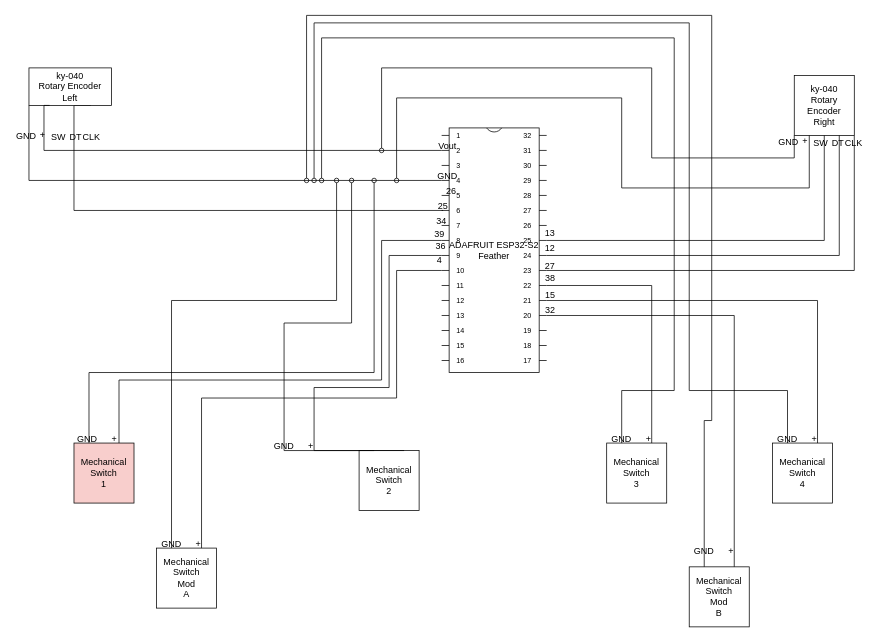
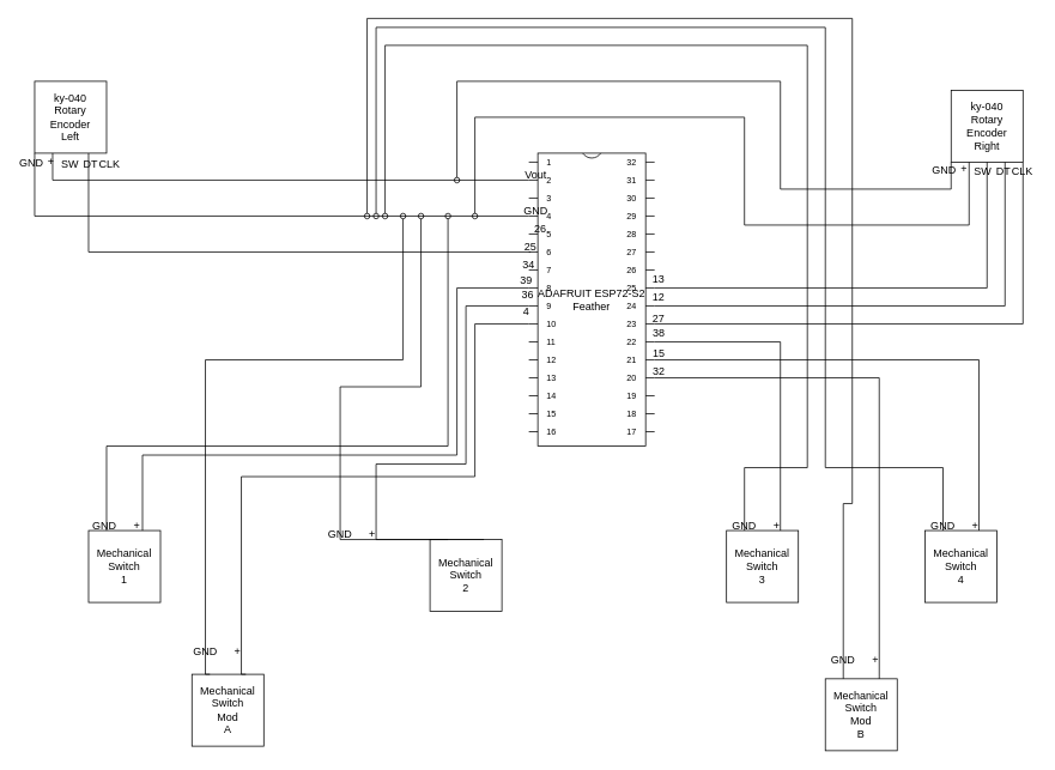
- <mxCell id="5" value="ky-040&lt;br&gt;Rotary Encoder&lt;br&gt;Left" style="whiteSpace=wrap;html=1;aspect=fixed;direction=south;" vertex="1" parent="1"><mxGeometry x="38" y="90" width="110" height="50" as="geometry" /></mxCell>
+ <mxCell id="5" value="ky-040&lt;br&gt;Rotary Encoder&lt;br&gt;Left" style="whiteSpace=wrap;html=1;aspect=fixed;direction=south;" vertex="1" parent="1"><mxGeometry x="38" y="90" width="80" height="80" as="geometry" /></mxCell>
- <mxCell id="3" value="ADAFRUIT ESP32-S2 Feather" style="shadow=0;dashed=0;align=center;html=1;strokeWidth=1;shape=mxgraph.electrical.logic_gates.dual_inline_ic;labelNames=a,b,c,d,e,f,g,h,i,j,k,l,m,n,o,p,q,r,s,t;whiteSpace=wrap;movable=1;resizable=1;rotatable=1;deletable=1;editable=1;locked=0;connectable=1;" vertex="1" parent="1"><mxGeometry x="588" y="170" width="140" height="326" as="geometry" /></mxCell>
+ <mxCell id="3" value="ADAFRUIT ESP72-S2 Feather" style="shadow=0;dashed=0;align=center;html=1;strokeWidth=1;shape=mxgraph.electrical.logic_gates.dual_inline_ic;labelNames=a,b,c,d,e,f,g,h,i,j,k,l,m,n,o,p,q,r,s,t;whiteSpace=wrap;movable=1;resizable=1;rotatable=1;deletable=1;editable=1;locked=0;connectable=1;" vertex="1" parent="1"><mxGeometry x="588" y="170" width="140" height="326" as="geometry" /></mxCell>
- <mxCell id="27" value="Mechanical Switch&lt;br&gt;1" style="whiteSpace=wrap;html=1;aspect=fixed;direction=south;fillColor=#f8cecc;" vertex="1" parent="1"><mxGeometry x="98" y="590" width="80" height="80" as="geometry" /></mxCell>
+ <mxCell id="27" value="Mechanical Switch&lt;br&gt;1" style="whiteSpace=wrap;html=1;aspect=fixed;direction=south;" vertex="1" parent="1"><mxGeometry x="98" y="590" width="80" height="80" as="geometry" /></mxCell>
- <mxCell id="31" value="Mechanical Switch&lt;div&gt;Mod&lt;br&gt;A&lt;/div&gt;" style="whiteSpace=wrap;html=1;aspect=fixed;direction=south;" vertex="1" parent="1"><mxGeometry x="208" y="730" width="80" height="80" as="geometry" /></mxCell>
+ <mxCell id="31" value="Mechanical Switch&lt;div&gt;Mod&lt;br&gt;A&lt;/div&gt;" style="whiteSpace=wrap;html=1;aspect=fixed;direction=south;" vertex="1" parent="1"><mxGeometry x="213" y="750" width="80" height="80" as="geometry" /></mxCell>
